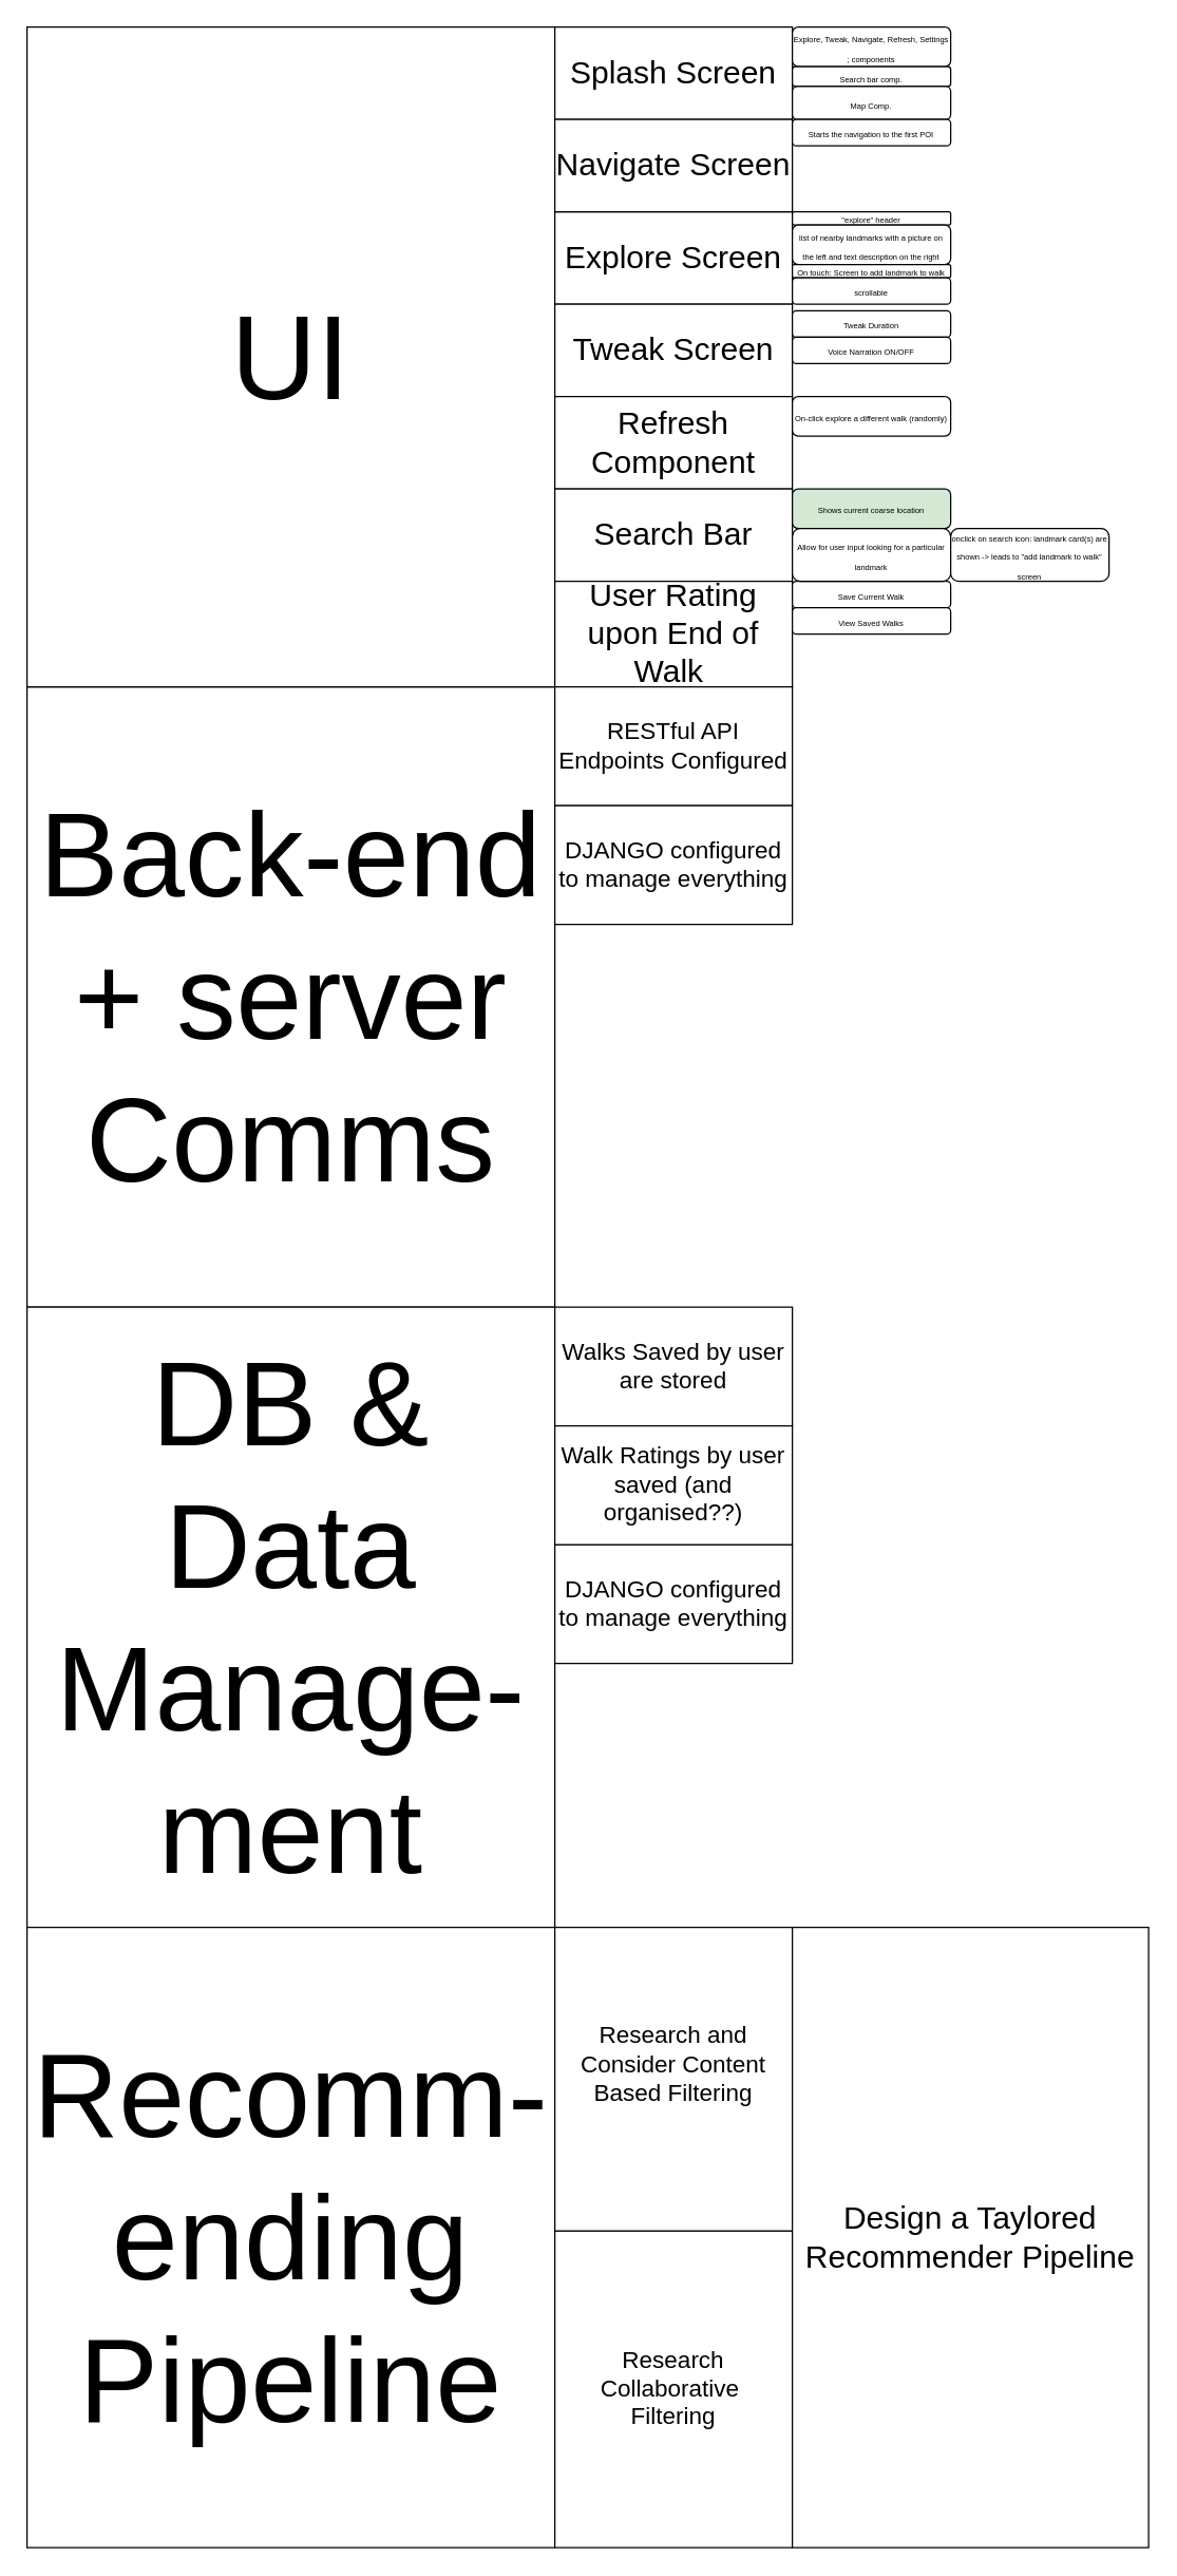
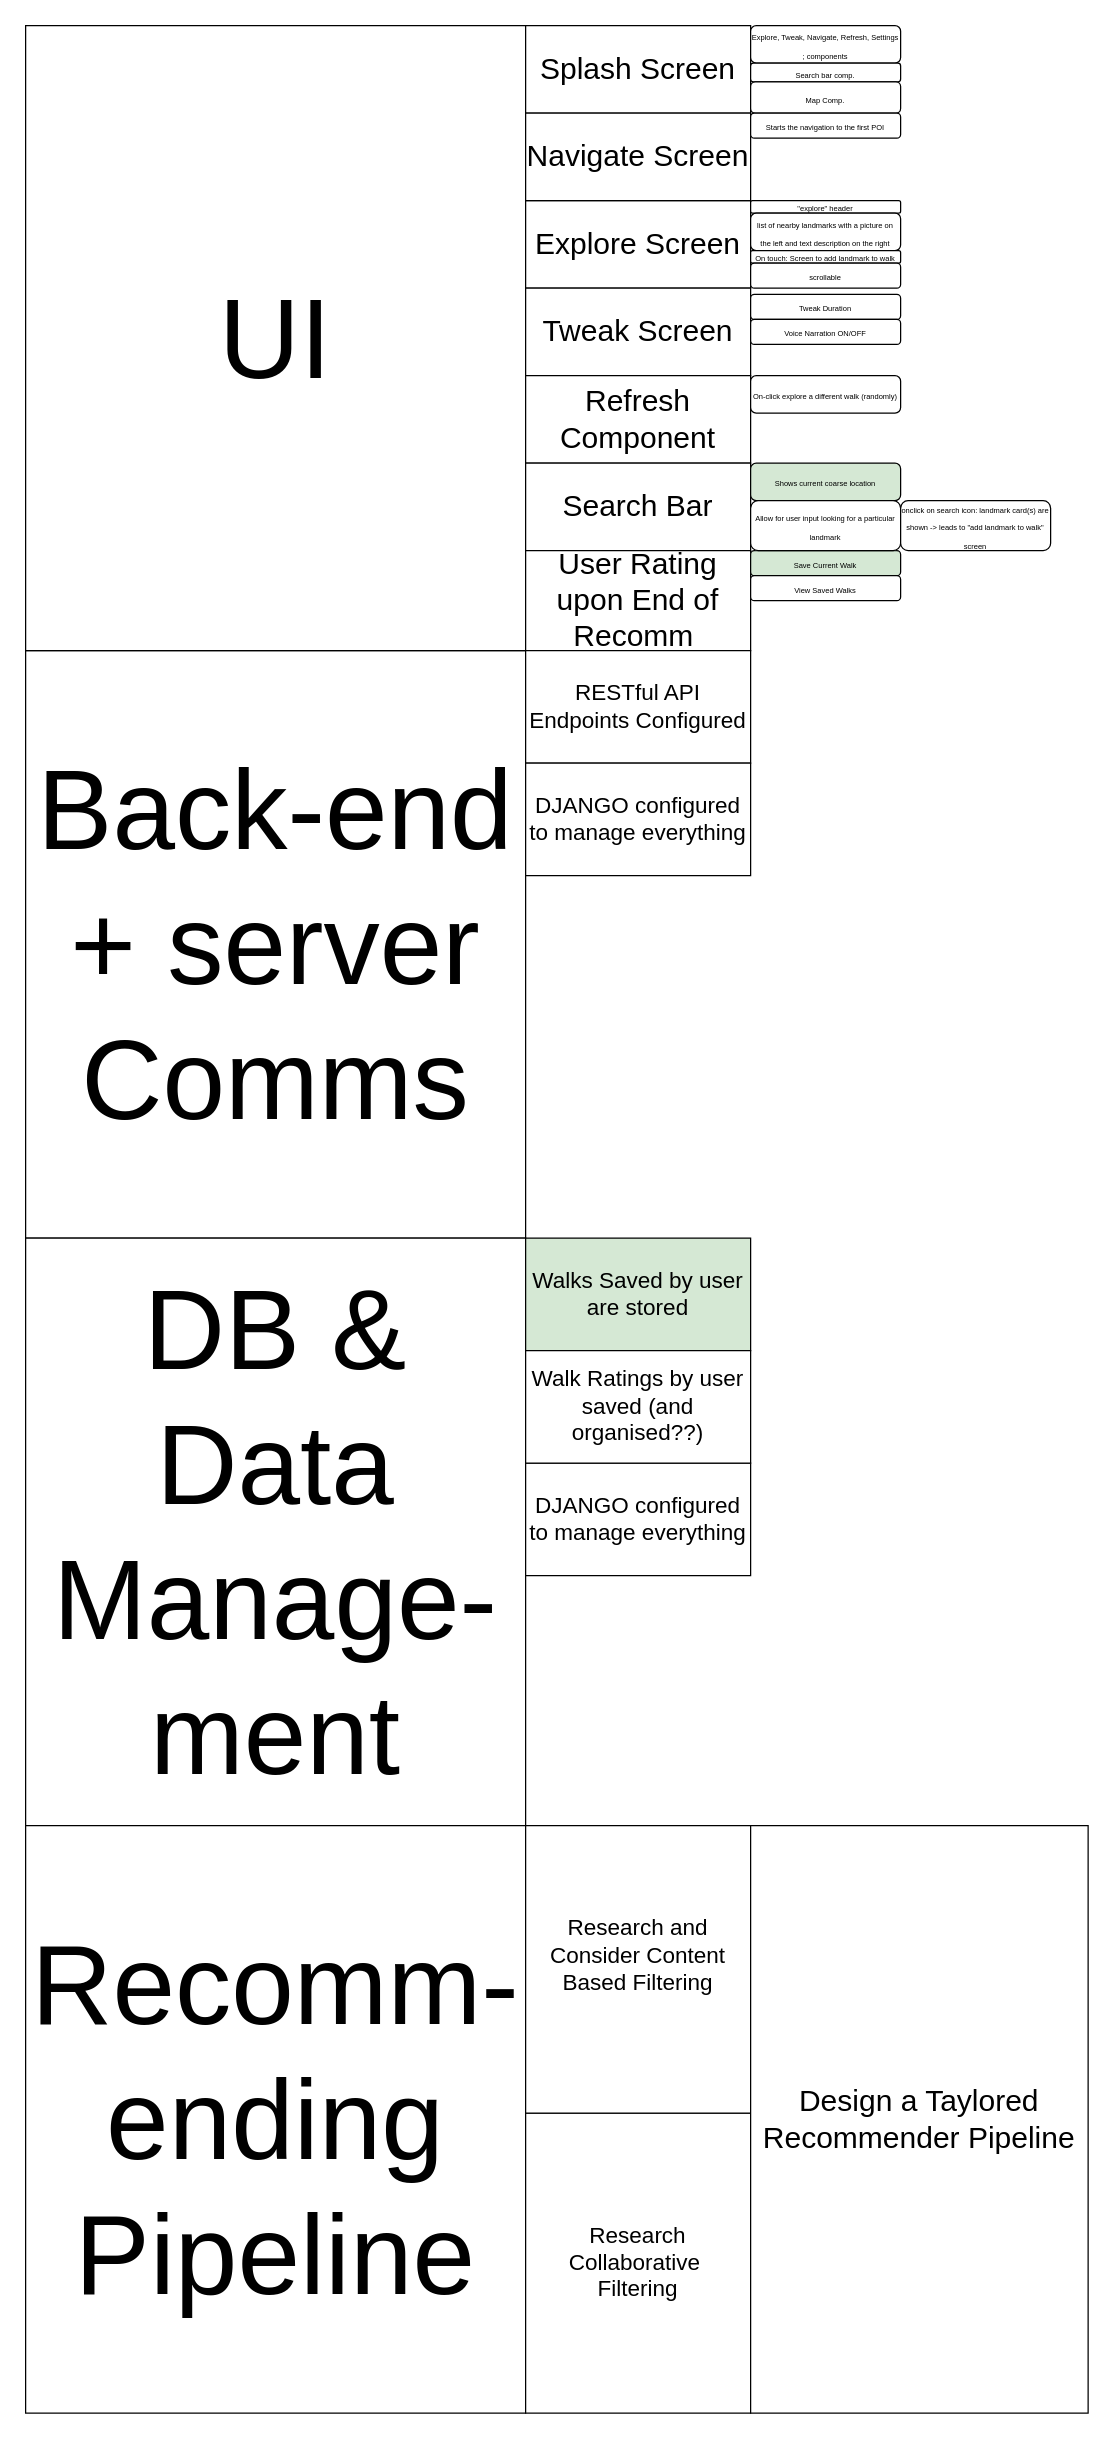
- <mxCell id="32" value="&lt;font style=&quot;font-size: 6px;&quot;&gt;Save Current Walk&lt;/font&gt;" style="rounded=1;whiteSpace=wrap;html=1;" vertex="1" parent="1"><mxGeometry x="600" y="440" width="120" height="20" as="geometry" /></mxCell>
+ <mxCell id="32" value="&lt;font style=&quot;font-size: 6px;&quot;&gt;Save Current Walk&lt;/font&gt;" style="rounded=1;whiteSpace=wrap;html=1;fillColor=#d5e8d4;" vertex="1" parent="1"><mxGeometry x="600" y="440" width="120" height="20" as="geometry" /></mxCell>
- <mxCell id="11" value="&lt;font style=&quot;font-size: 24px;&quot;&gt;User Rating upon End of Walk&amp;nbsp;&lt;/font&gt;" style="rounded=0;whiteSpace=wrap;html=1;" vertex="1" parent="1"><mxGeometry x="420" y="440" width="180" height="80" as="geometry" /></mxCell>
+ <mxCell id="11" value="&lt;font style=&quot;font-size: 24px;&quot;&gt;User Rating upon End of Recomm&amp;nbsp;&lt;/font&gt;" style="rounded=0;whiteSpace=wrap;html=1;" vertex="1" parent="1"><mxGeometry x="420" y="440" width="180" height="80" as="geometry" /></mxCell>
- <mxCell id="14" value="&lt;span style=&quot;font-size: 18px;&quot;&gt;Walks Saved by user are stored&lt;/span&gt;" style="rounded=0;whiteSpace=wrap;html=1;" vertex="1" parent="1"><mxGeometry x="420" y="990" width="180" height="90" as="geometry" /></mxCell>
+ <mxCell id="14" value="&lt;span style=&quot;font-size: 18px;&quot;&gt;Walks Saved by user are stored&lt;/span&gt;" style="rounded=0;whiteSpace=wrap;html=1;fillColor=#d5e8d4;" vertex="1" parent="1"><mxGeometry x="420" y="990" width="180" height="90" as="geometry" /></mxCell>
